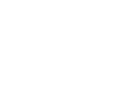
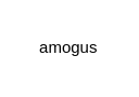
+ <mxCell id="2" value="amogus" style="text;html=1;strokeColor=none;fillColor=none;align=center;verticalAlign=middle;whiteSpace=wrap;rounded=0;" vertex="1" parent="1"><mxGeometry x="20" y="20" width="60" height="30" as="geometry" /></mxCell>
